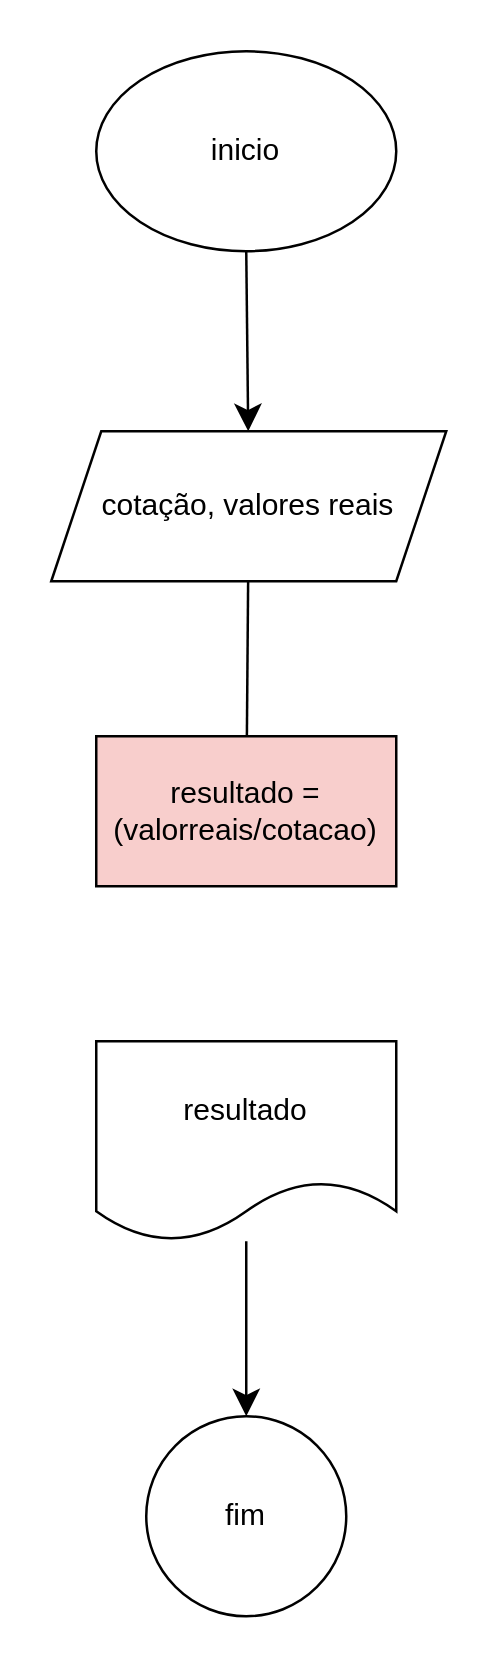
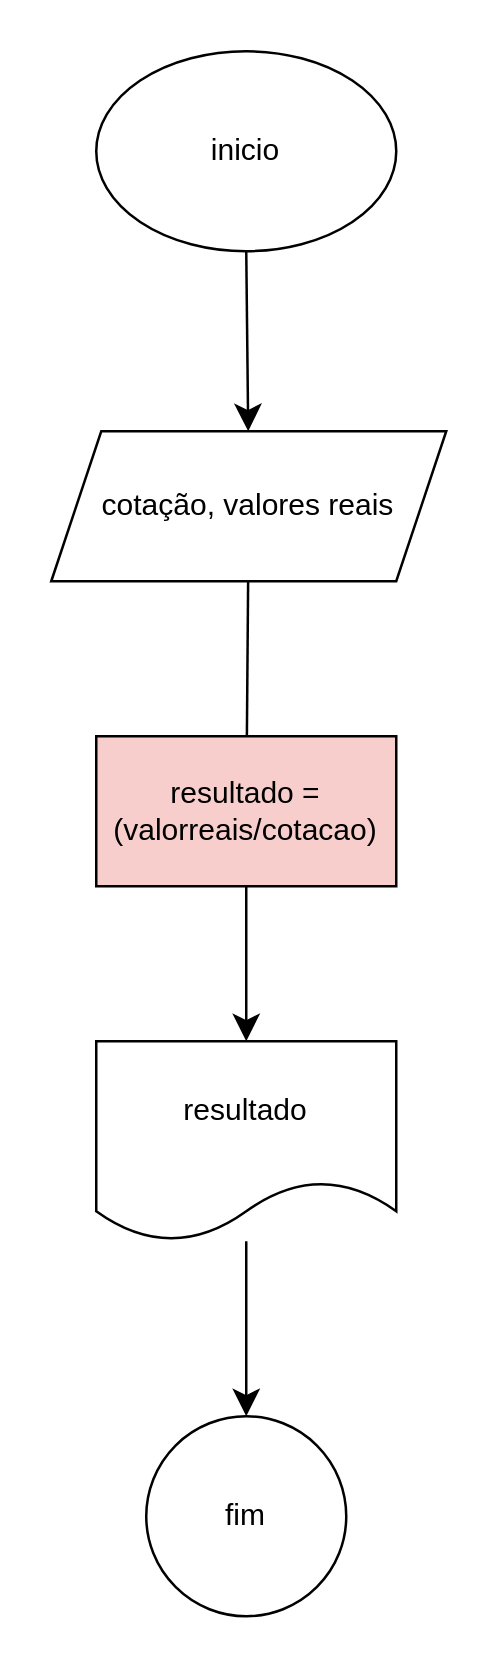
+ <mxCell id="6" value="" style="edgeStyle=none;curved=1;rounded=0;orthogonalLoop=1;jettySize=auto;html=1;fontSize=12;startSize=8;endSize=8;" edge="1" parent="1" source="7" target="9"><mxGeometry relative="1" as="geometry" /></mxCell>
